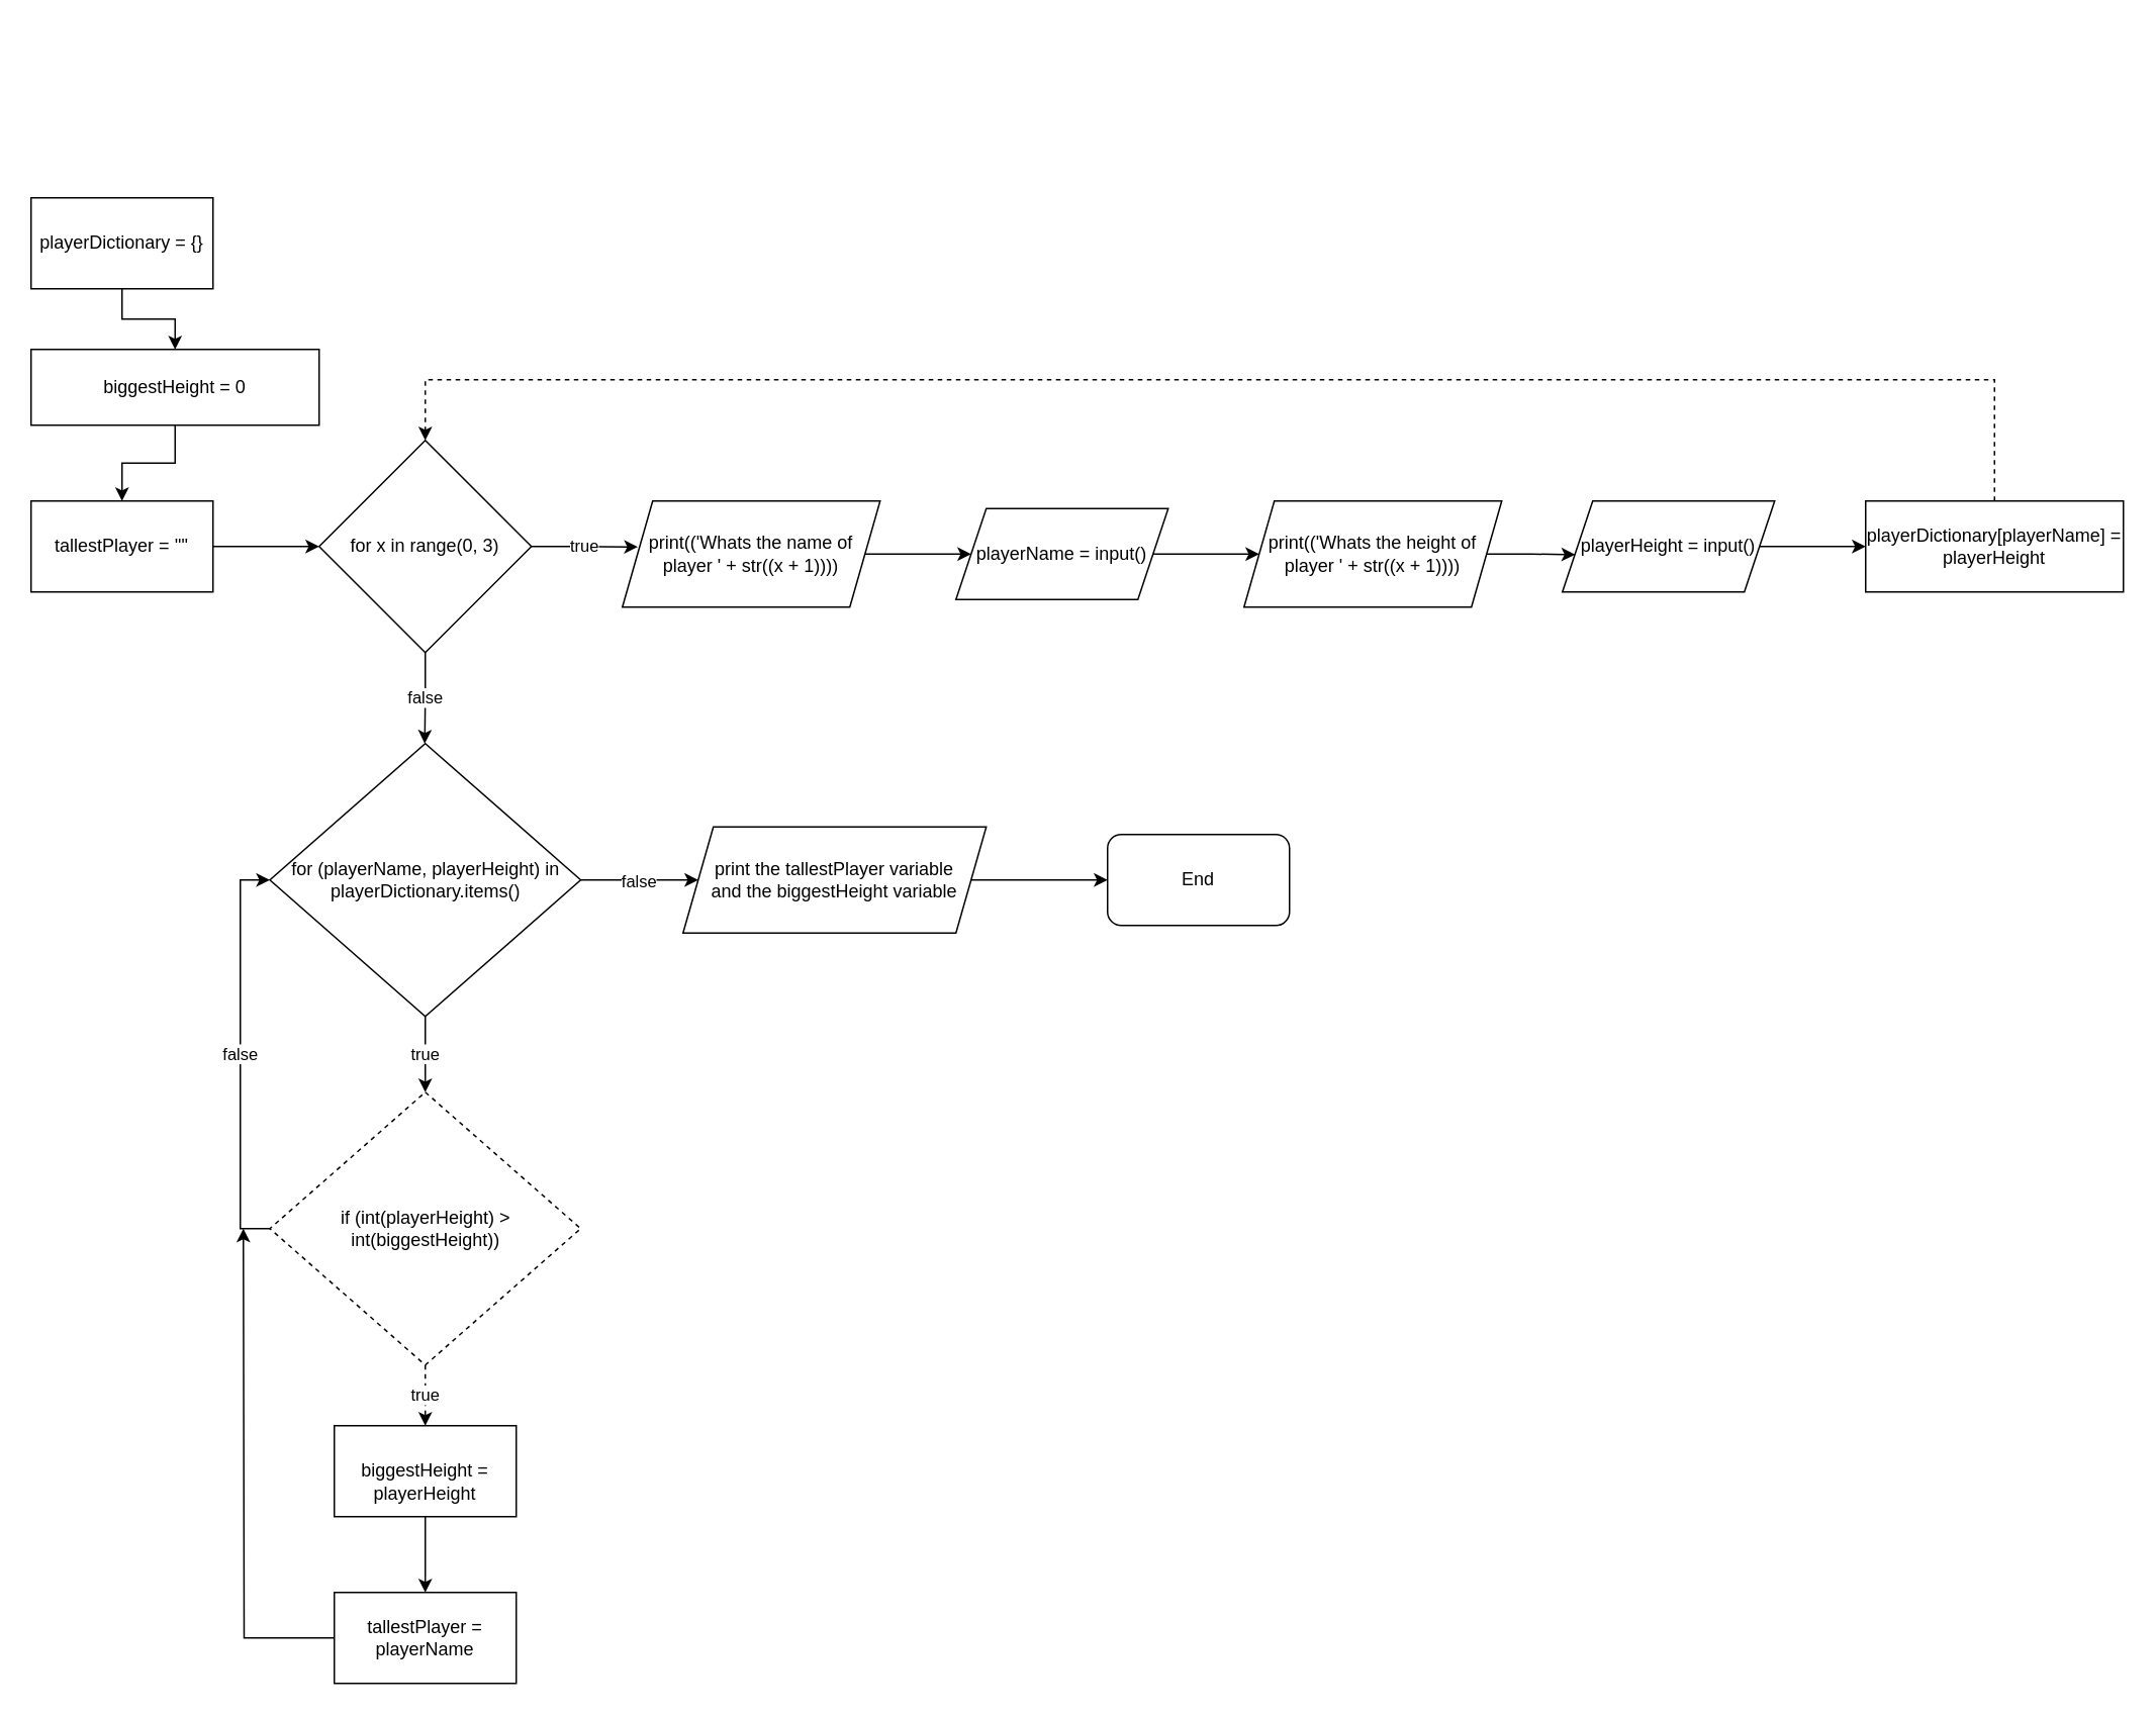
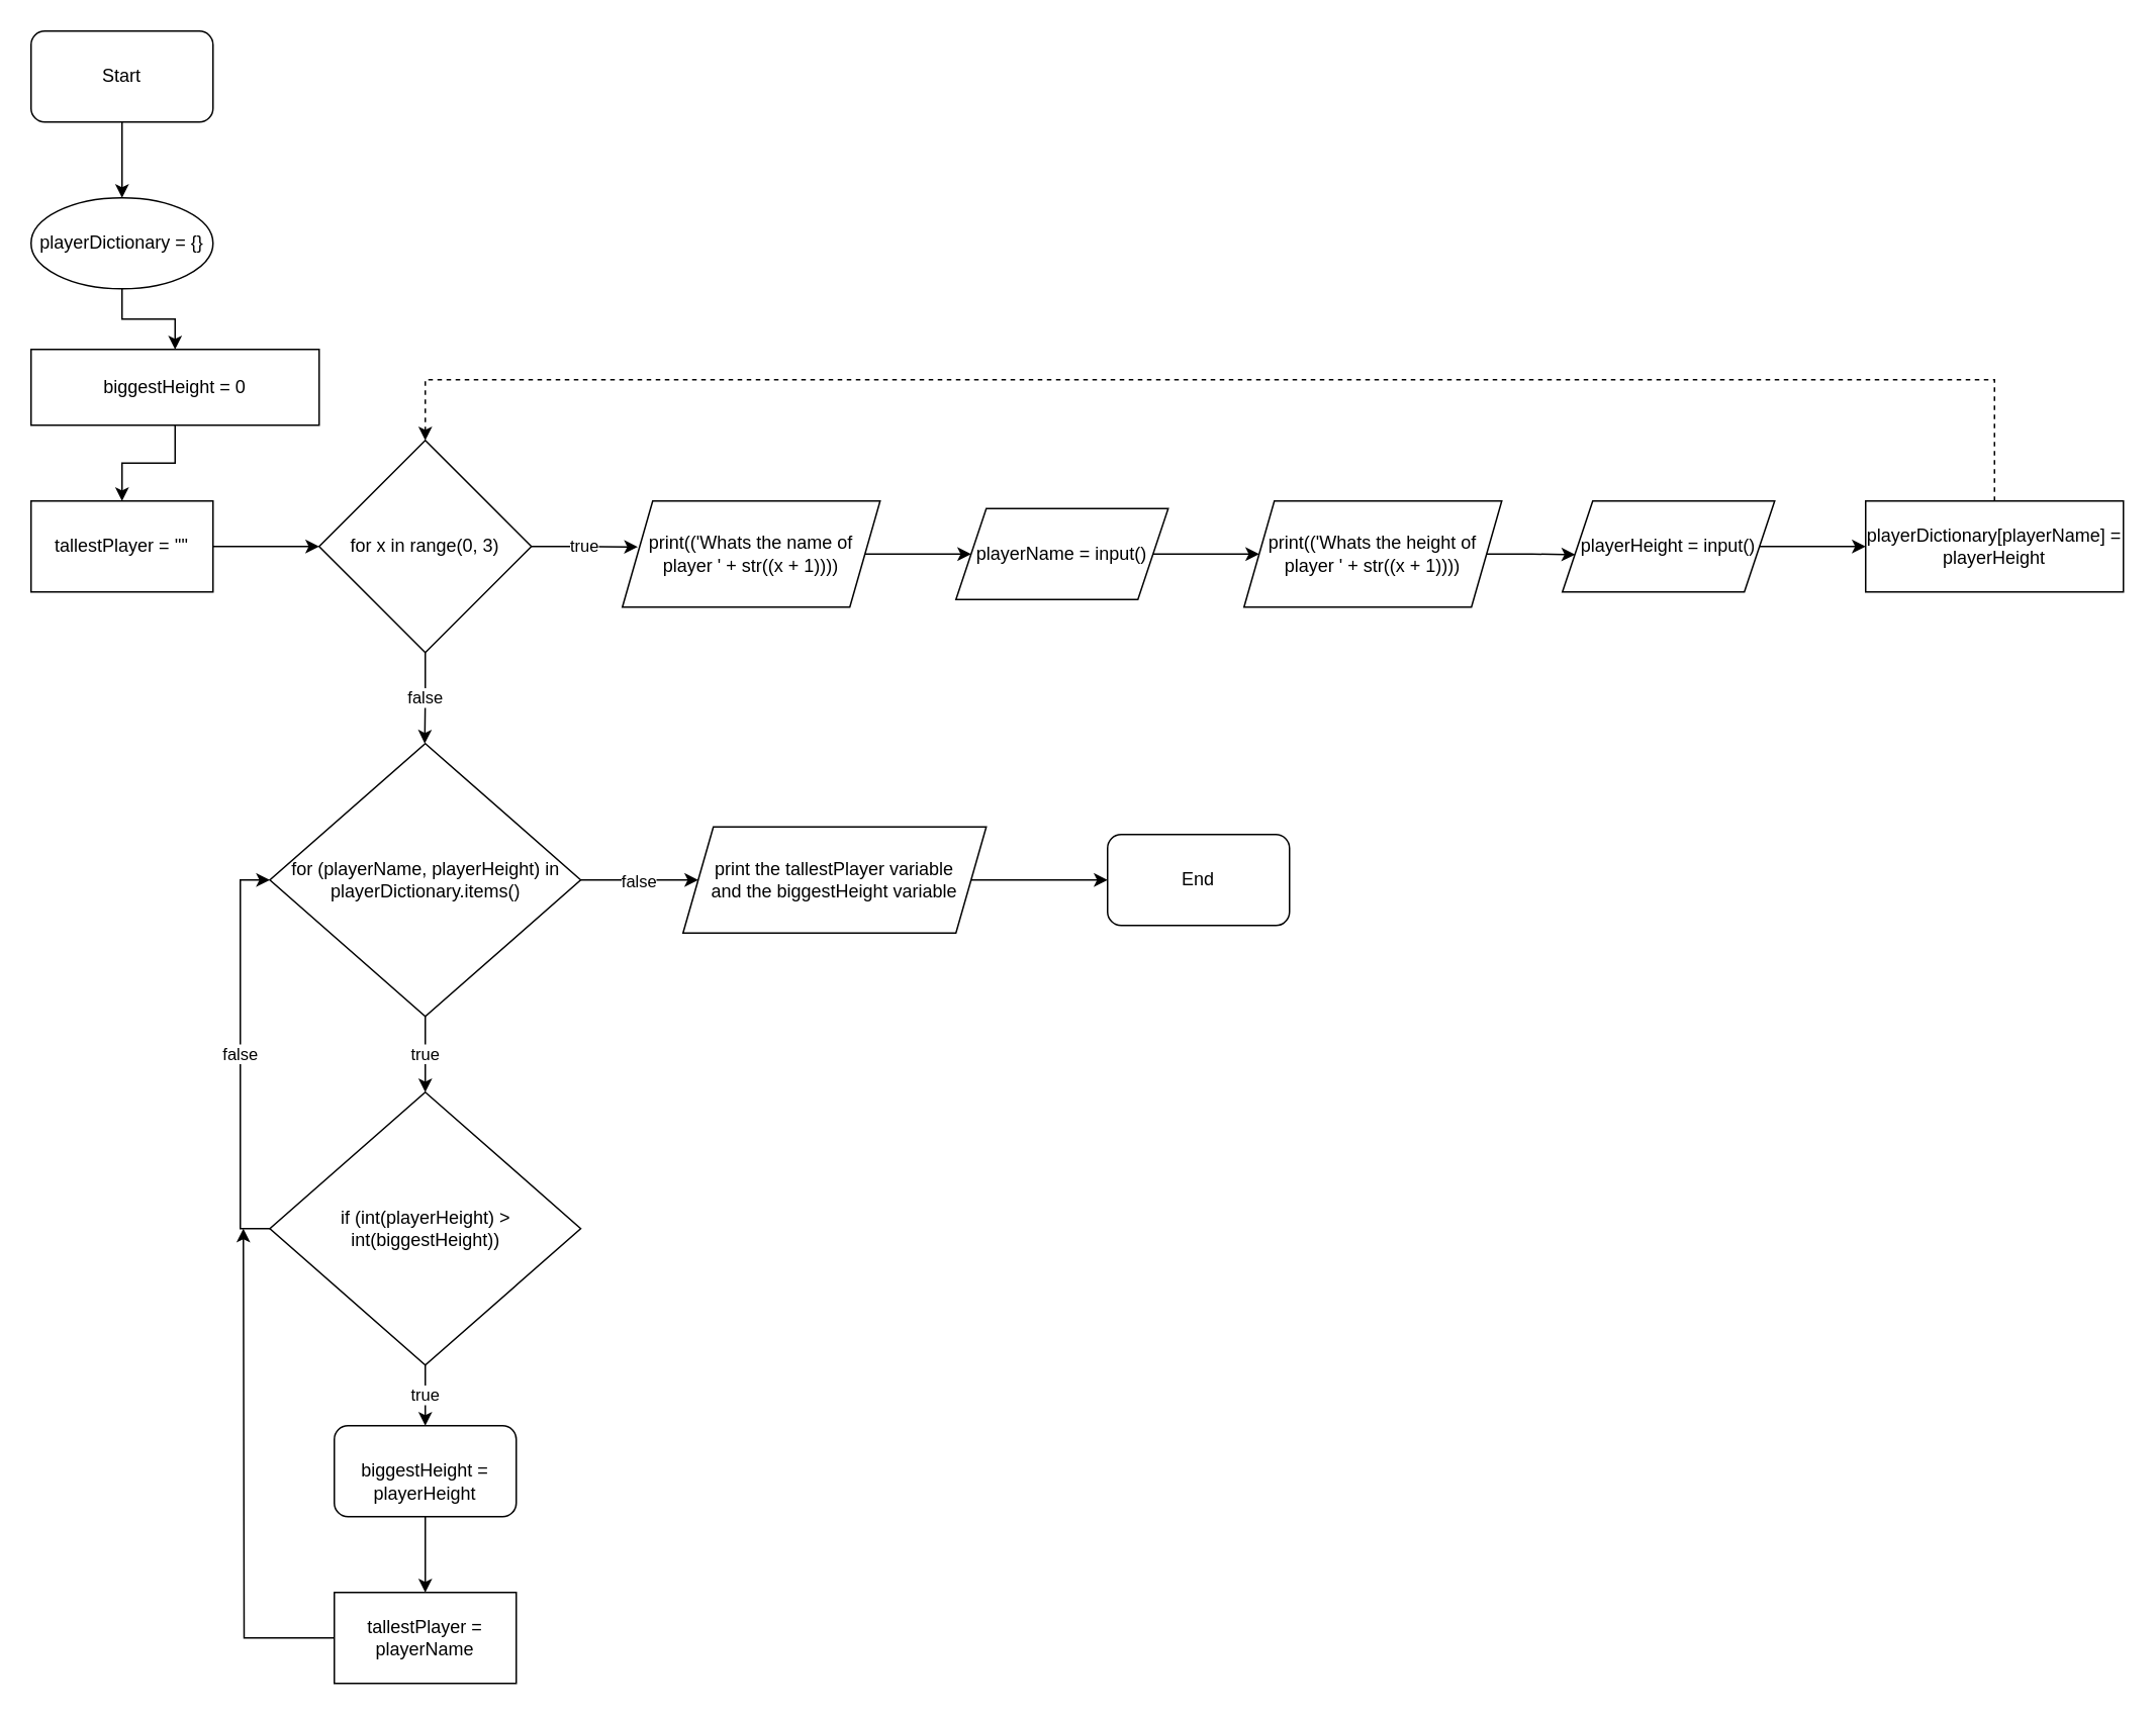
+ <mxCell id="3" value="Start" style="rounded=1;whiteSpace=wrap;html=1;" vertex="1" parent="1"><mxGeometry x="20" y="20" width="120" height="60" as="geometry" /></mxCell>
+ <mxCell id="2" style="edgeStyle=orthogonalEdgeStyle;rounded=0;orthogonalLoop=1;jettySize=auto;html=1;exitX=0.5;exitY=1;exitDx=0;exitDy=0;entryX=0.5;entryY=0;entryDx=0;entryDy=0;" edge="1" parent="1" source="3" target="5"><mxGeometry relative="1" as="geometry" /></mxCell>
- <mxCell id="5" value="playerDictionary = {}" style="rounded=0;whiteSpace=wrap;html=1;" vertex="1" parent="1"><mxGeometry x="20" y="130" width="120" height="60" as="geometry" /></mxCell>
+ <mxCell id="5" value="playerDictionary = {}" style="ellipse;whiteSpace=wrap;html=1;" vertex="1" parent="1"><mxGeometry x="20" y="130" width="120" height="60" as="geometry" /></mxCell>
- <mxCell id="28" value="if (int(playerHeight) &amp;gt; int(biggestHeight))" style="rhombus;whiteSpace=wrap;html=1;dashed=1;" vertex="1" parent="1"><mxGeometry x="177.5" y="720" width="205" height="180" as="geometry" /></mxCell>
+ <mxCell id="28" value="if (int(playerHeight) &amp;gt; int(biggestHeight))" style="rhombus;whiteSpace=wrap;html=1;" vertex="1" parent="1"><mxGeometry x="177.5" y="720" width="205" height="180" as="geometry" /></mxCell>
- <mxCell id="26" value="true" style="edgeStyle=orthogonalEdgeStyle;rounded=0;orthogonalLoop=1;jettySize=auto;html=1;exitX=0.5;exitY=1;exitDx=0;exitDy=0;dashed=1;" edge="1" parent="1" source="28" target="30"><mxGeometry relative="1" as="geometry" /></mxCell>
+ <mxCell id="26" value="true" style="edgeStyle=orthogonalEdgeStyle;rounded=0;orthogonalLoop=1;jettySize=auto;html=1;exitX=0.5;exitY=1;exitDx=0;exitDy=0;" edge="1" parent="1" source="28" target="30"><mxGeometry relative="1" as="geometry" /></mxCell>
- <mxCell id="30" value="&lt;br&gt;biggestHeight = playerHeight" style="rounded=0;whiteSpace=wrap;html=1;" vertex="1" parent="1"><mxGeometry x="220" y="940" width="120" height="60" as="geometry" /></mxCell>
+ <mxCell id="30" value="&lt;br&gt;biggestHeight = playerHeight" style="whiteSpace=wrap;html=1;rounded=1;" vertex="1" parent="1"><mxGeometry x="220" y="940" width="120" height="60" as="geometry" /></mxCell>
